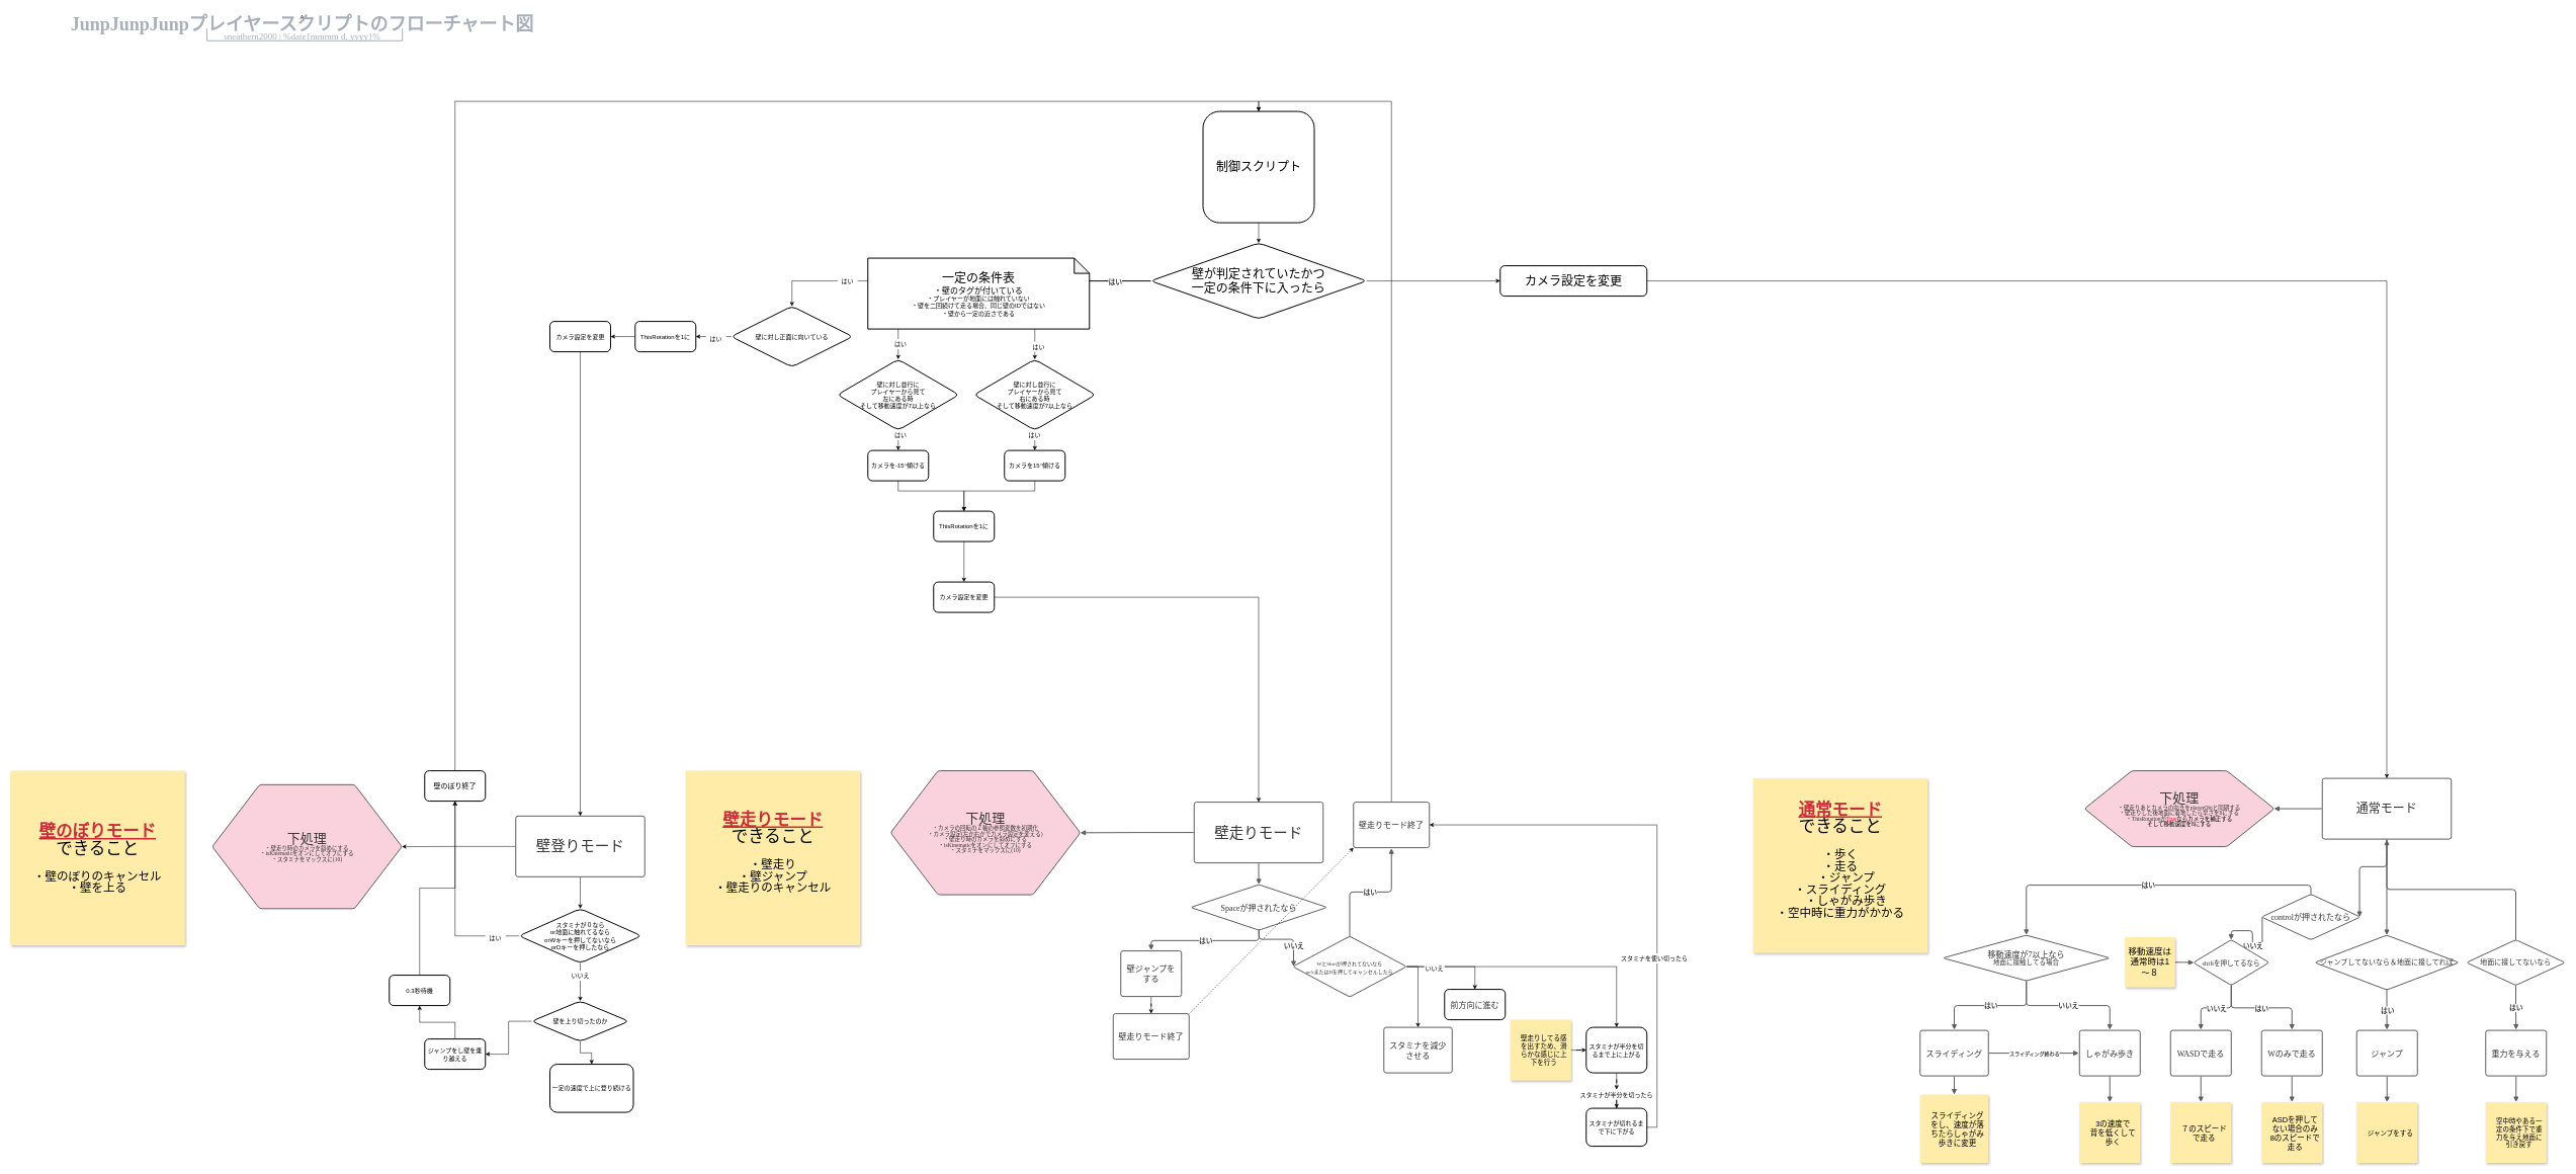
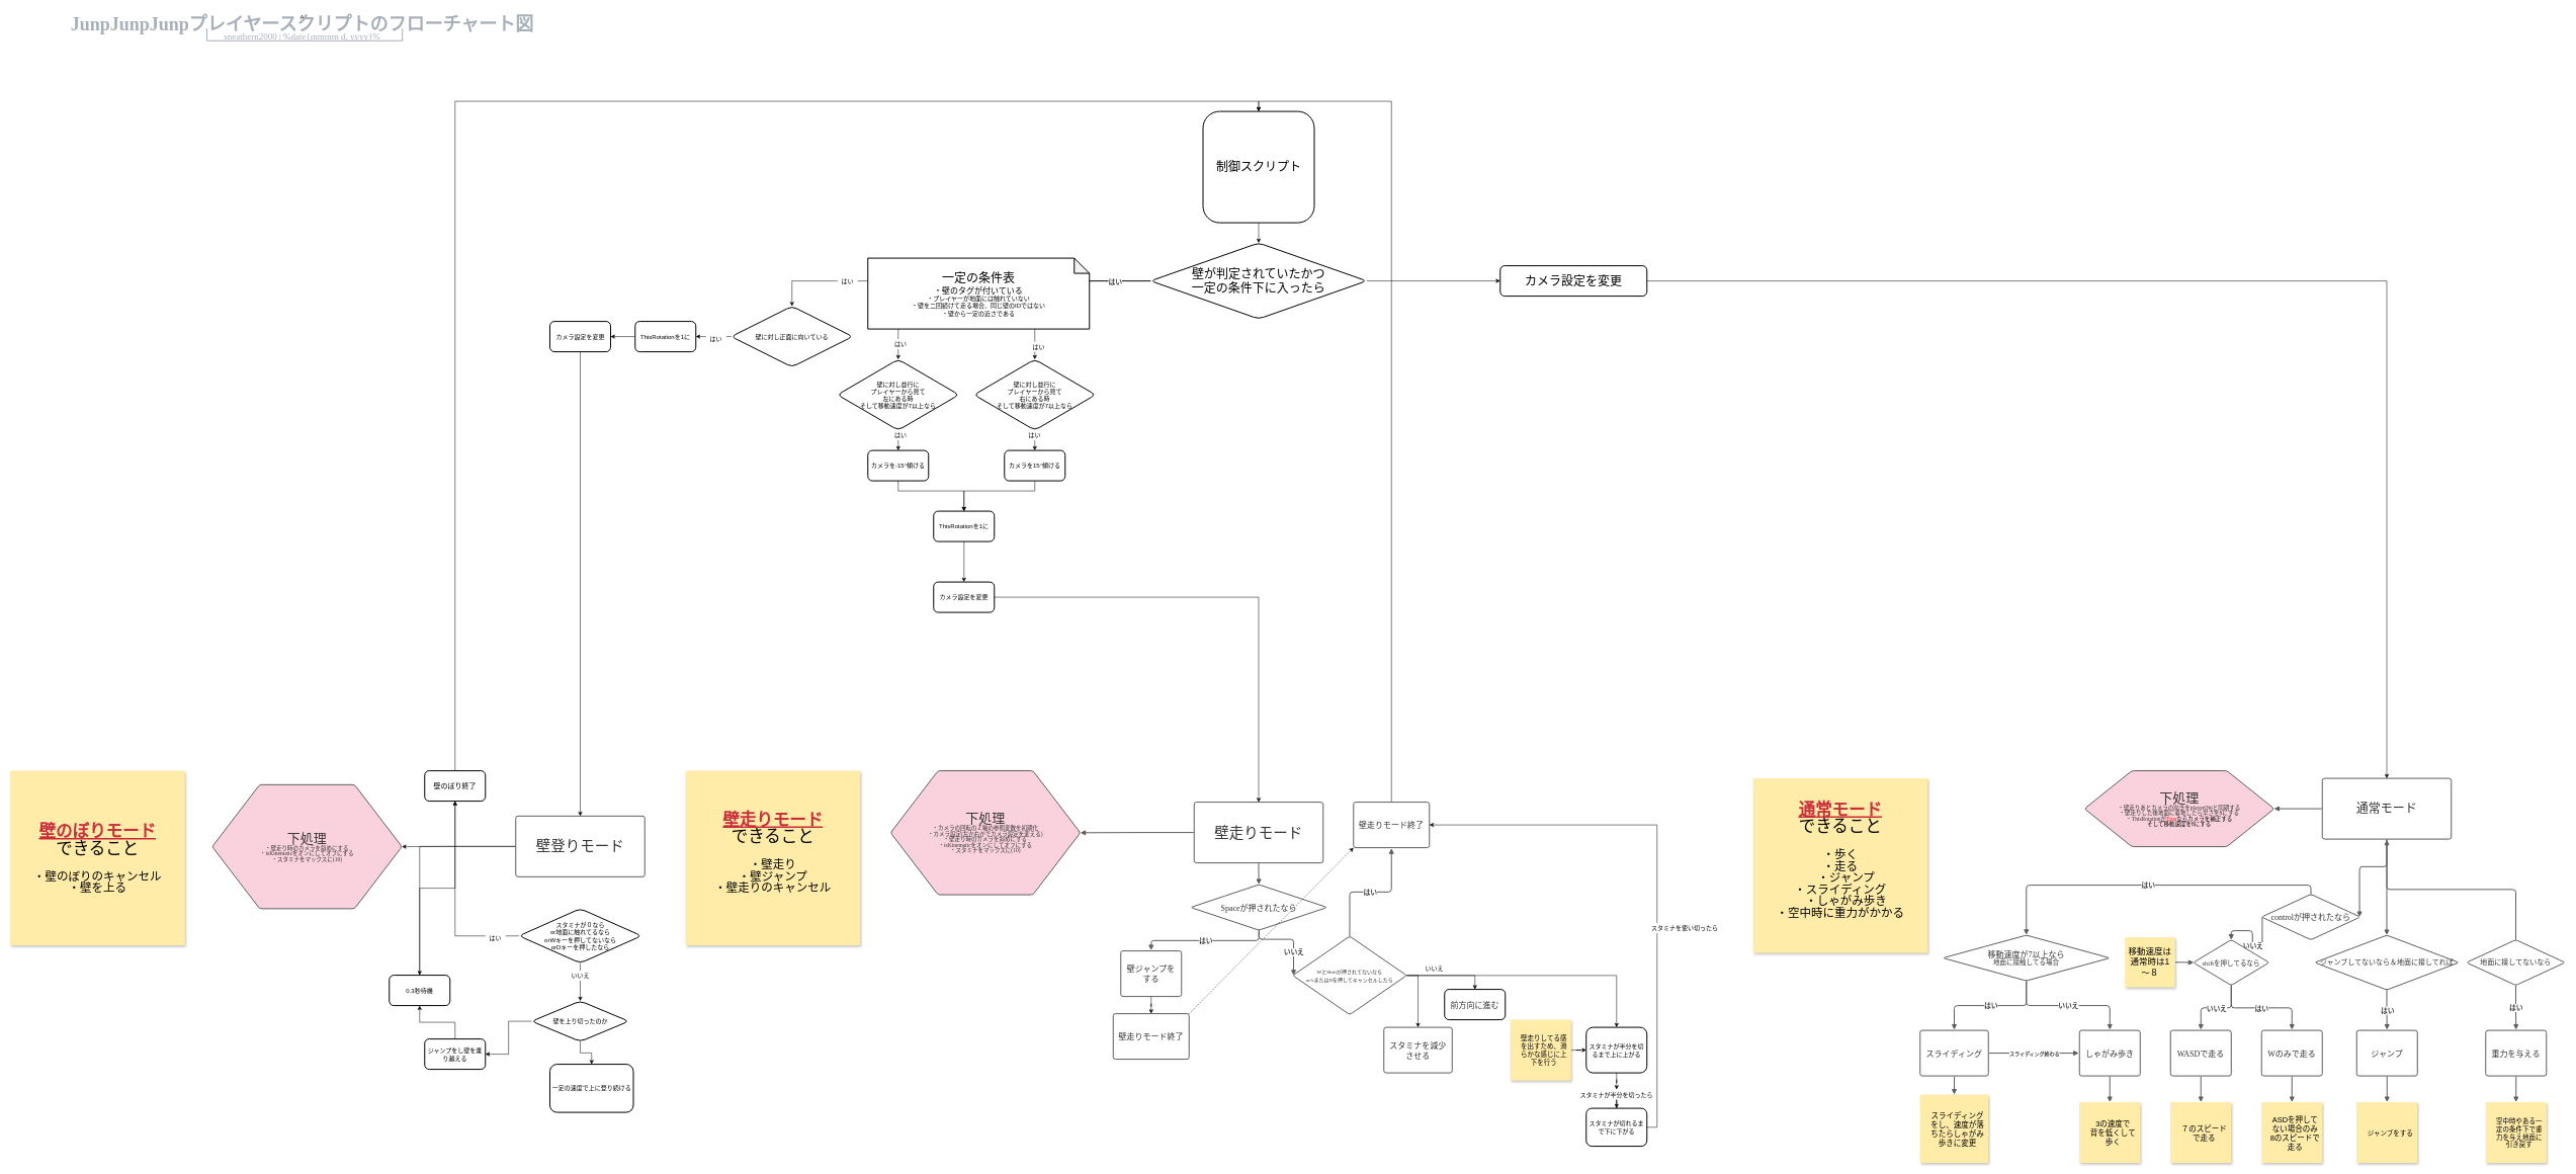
- <mxCell id="89" style="edgeStyle=orthogonalEdgeStyle;rounded=0;orthogonalLoop=1;jettySize=auto;html=1;entryX=0.5;entryY=0;entryDx=0;entryDy=0;" parent="1" source="90" target="94" edge="1"><mxGeometry relative="1" as="geometry" /></mxCell>
+ <mxCell id="89" style="edgeStyle=orthogonalEdgeStyle;rounded=0;orthogonalLoop=1;jettySize=auto;html=1;" parent="1" source="90" target="106" edge="1"><mxGeometry relative="1" as="geometry" /></mxCell>
- <mxCell id="84" value="スタミナを使い切ったら" style="text;html=1;align=center;verticalAlign=middle;whiteSpace=wrap;rounded=0;fillColor=#ffffff;" parent="1" vertex="1"><mxGeometry x="3195" y="1883.67" width="150" height="20" as="geometry" /></mxCell>
+ <mxCell id="84" value="スタミナを使い切ったら" style="text;html=1;align=center;verticalAlign=middle;whiteSpace=wrap;rounded=0;fillColor=#ffffff;" parent="1" vertex="1"><mxGeometry x="3255" y="1823.67" width="150" height="20" as="geometry" /></mxCell>
- <mxCell id="69" value="&lt;font style=&quot;font-size: 10px&quot;&gt;WとShiftが押されてないなら&lt;br&gt;orAまたはDを押してキャンセルしたら&lt;/font&gt;" style="html=1;overflow=block;blockSpacing=1;whiteSpace=wrap;rhombus;whiteSpace=wrap;fontSize=13;fontFamily=Lucid JP;fontColor=#333333;spacing=4;strokeColor=#5E5E5E;fillOpacity=100;rounded=1;absoluteArcSize=1;arcSize=9;fillColor=#ffffff;strokeWidth=2;" parent="1" vertex="1"><mxGeometry x="2555" y="1849.67" width="225" height="120" as="geometry" /></mxCell>
+ <mxCell id="69" value="&lt;font style=&quot;font-size: 10px&quot;&gt;WとShiftが押されてないなら&lt;br&gt;orAまたはDを押してキャンセルしたら&lt;/font&gt;" style="html=1;overflow=block;blockSpacing=1;whiteSpace=wrap;rhombus;whiteSpace=wrap;fontSize=13;fontFamily=Lucid JP;fontColor=#333333;spacing=4;strokeColor=#5E5E5E;fillOpacity=100;rounded=1;absoluteArcSize=1;arcSize=9;fillColor=#ffffff;strokeWidth=2;" parent="1" vertex="1"><mxGeometry x="2555" y="1849.67" width="225" height="155" as="geometry" /></mxCell>
